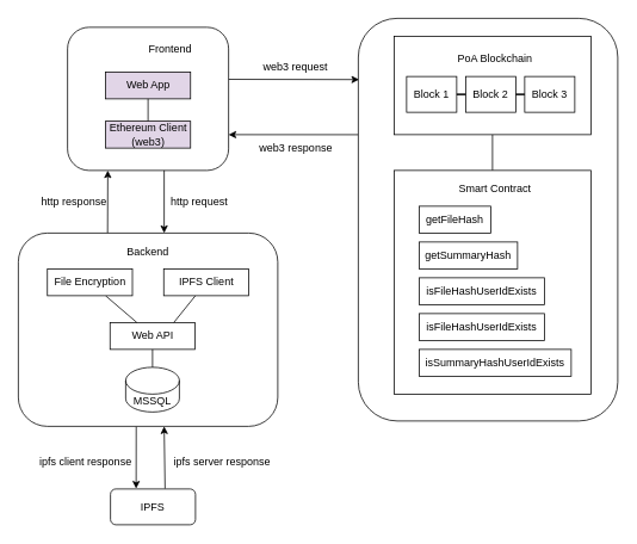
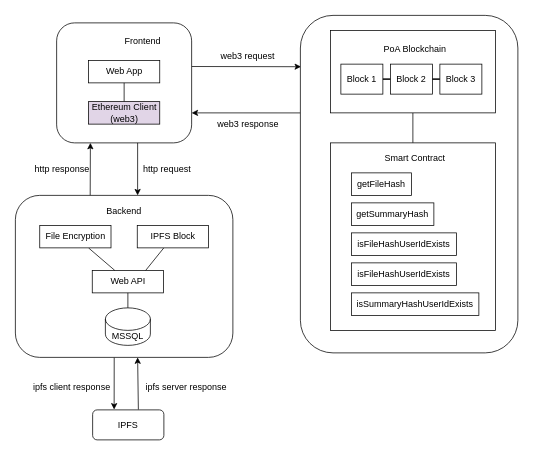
- <mxCell id="4" value="Web App" style="rounded=0;whiteSpace=wrap;html=1;fillColor=#e1d5e7;" vertex="1" parent="1"><mxGeometry x="117.5" y="80" width="95" height="30" as="geometry" /></mxCell>
+ <mxCell id="4" value="Web App" style="rounded=0;whiteSpace=wrap;html=1;" vertex="1" parent="1"><mxGeometry x="117.5" y="80" width="95" height="30" as="geometry" /></mxCell>
- <mxCell id="18" value="IPFS Client" style="rounded=0;whiteSpace=wrap;html=1;" vertex="1" parent="1"><mxGeometry x="182.5" y="300" width="95" height="30" as="geometry" /></mxCell>
+ <mxCell id="18" value="IPFS Block" style="rounded=0;whiteSpace=wrap;html=1;" vertex="1" parent="1"><mxGeometry x="182.5" y="300" width="95" height="30" as="geometry" /></mxCell>
